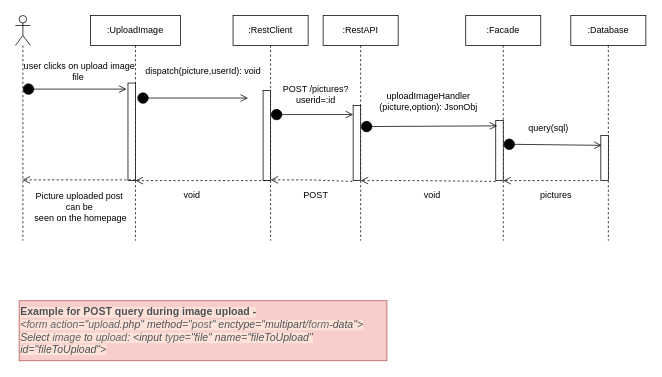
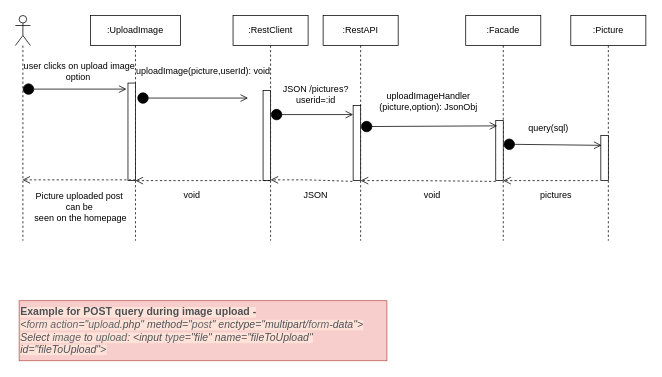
- <mxCell id="10" value=":Database" style="shape=umlLifeline;perimeter=lifelinePerimeter;whiteSpace=wrap;html=1;container=1;collapsible=0;recursiveResize=0;outlineConnect=0;" vertex="1" parent="1"><mxGeometry x="760" y="20" width="100" height="300" as="geometry" /></mxCell>
+ <mxCell id="10" value=":Picture" style="shape=umlLifeline;perimeter=lifelinePerimeter;whiteSpace=wrap;html=1;container=1;collapsible=0;recursiveResize=0;outlineConnect=0;" vertex="1" parent="1"><mxGeometry x="760" y="20" width="100" height="300" as="geometry" /></mxCell>
- <mxCell id="24" value="user clicks on upload image&lt;br&gt;file&amp;nbsp;" style="text;html=1;align=center;verticalAlign=middle;resizable=0;points=[];autosize=1;" vertex="1" parent="1"><mxGeometry x="25" y="80" width="160" height="30" as="geometry" /></mxCell>
+ <mxCell id="24" value="user clicks on upload image&lt;br&gt;option&amp;nbsp;" style="text;html=1;align=center;verticalAlign=middle;resizable=0;points=[];autosize=1;" vertex="1" parent="1"><mxGeometry x="25" y="80" width="160" height="30" as="geometry" /></mxCell>
- <mxCell id="25" value="&lt;span style=&quot;text-align: left;&quot;&gt;dispatch(picture,userId): void&lt;/span&gt;&lt;span style=&quot;text-align: left&quot;&gt;&lt;br&gt;&lt;/span&gt;" style="text;html=1;align=center;verticalAlign=middle;resizable=0;points=[];autosize=1;" vertex="1" parent="1"><mxGeometry x="175" y="85" width="190" height="20" as="geometry" /></mxCell>
+ <mxCell id="25" value="&lt;span style=&quot;text-align: left;&quot;&gt;uploadImage(picture,userId): void&lt;/span&gt;&lt;span style=&quot;text-align: left&quot;&gt;&lt;br&gt;&lt;/span&gt;" style="text;html=1;align=center;verticalAlign=middle;resizable=0;points=[];autosize=1;" vertex="1" parent="1"><mxGeometry x="175" y="85" width="190" height="20" as="geometry" /></mxCell>
- <mxCell id="26" value="POST /pictures?&lt;br&gt;userid=:id" style="text;html=1;align=center;verticalAlign=middle;resizable=0;points=[];autosize=1;" vertex="1" parent="1"><mxGeometry x="370" y="110" width="100" height="30" as="geometry" /></mxCell>
+ <mxCell id="26" value="JSON /pictures?&lt;br&gt;userid=:id" style="text;html=1;align=center;verticalAlign=middle;resizable=0;points=[];autosize=1;" vertex="1" parent="1"><mxGeometry x="370" y="110" width="100" height="30" as="geometry" /></mxCell>
- <mxCell id="31" value="POST" style="text;html=1;align=center;verticalAlign=middle;resizable=0;points=[];autosize=1;" vertex="1" parent="1"><mxGeometry x="395" y="250" width="50" height="20" as="geometry" /></mxCell>
+ <mxCell id="31" value="JSON" style="text;html=1;align=center;verticalAlign=middle;resizable=0;points=[];autosize=1;" vertex="1" parent="1"><mxGeometry x="395" y="250" width="50" height="20" as="geometry" /></mxCell>
